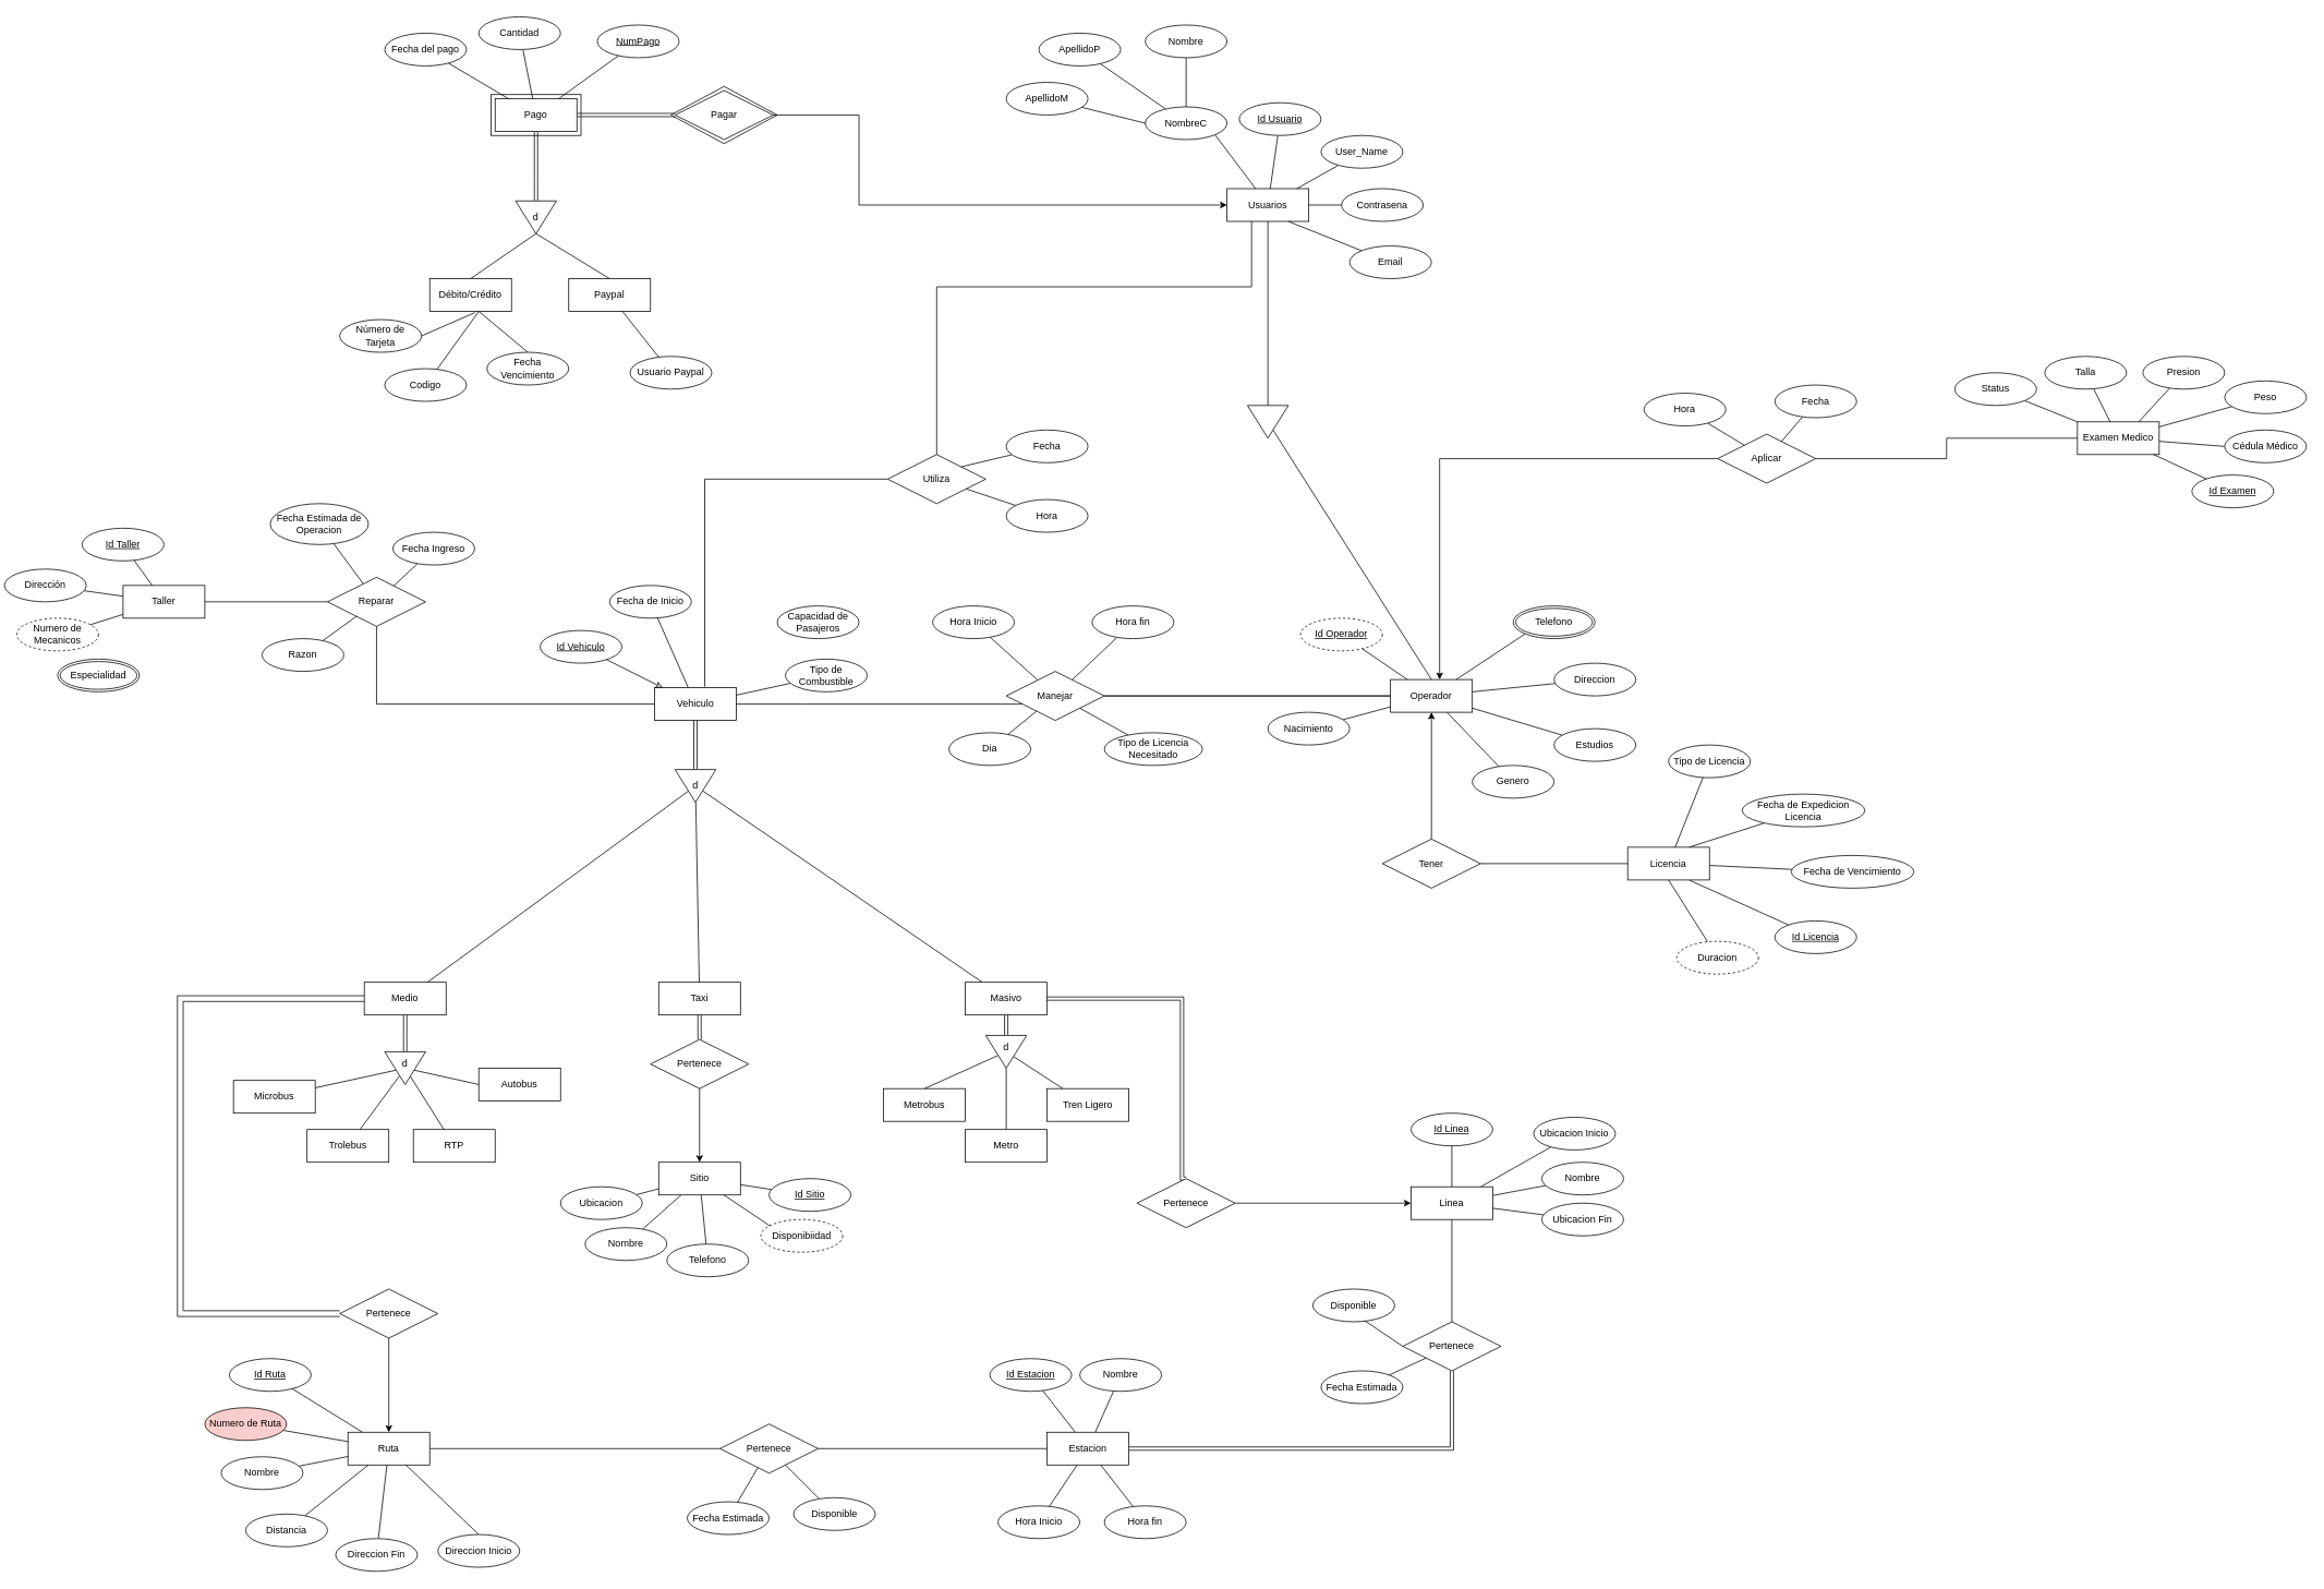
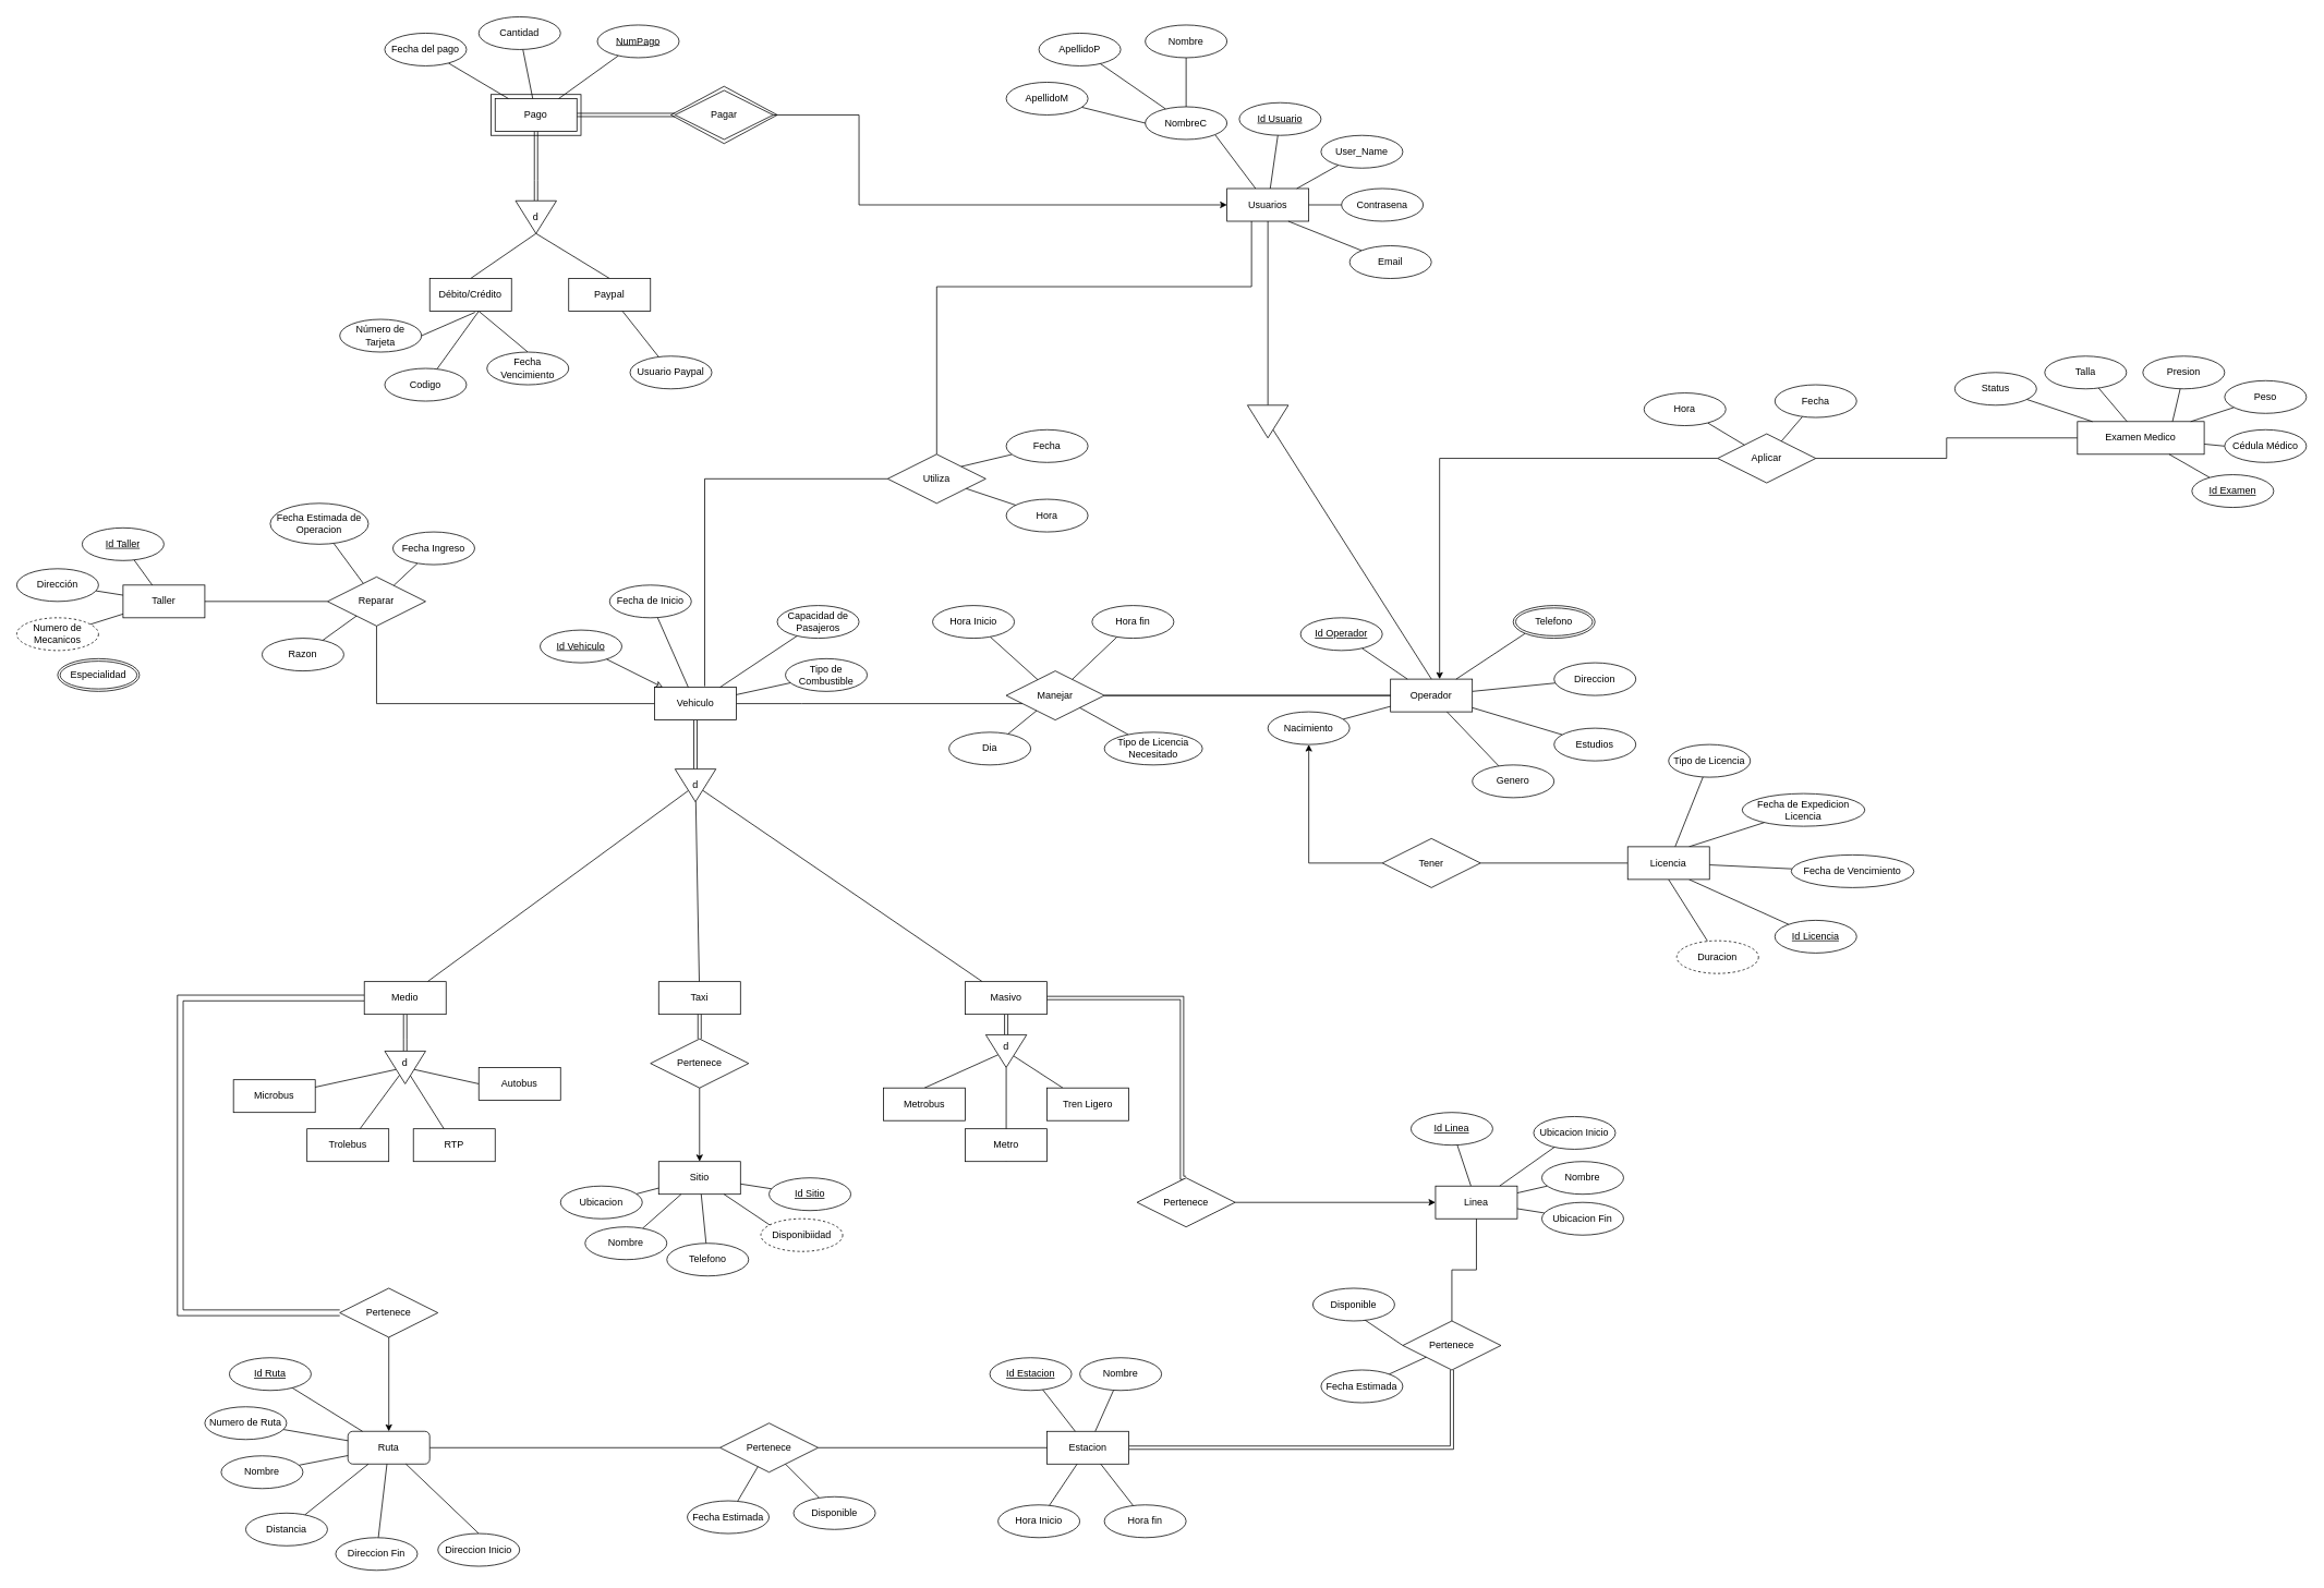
- <mxCell id="115" value="Examen Medico" style="whiteSpace=wrap;html=1;align=center;" parent="1" vertex="1"><mxGeometry x="2540" y="515" width="100" height="40" as="geometry" /></mxCell>
+ <mxCell id="115" value="Examen Medico" style="whiteSpace=wrap;html=1;align=center;" parent="1" vertex="1"><mxGeometry x="2540" y="515" width="155" height="40" as="geometry" /></mxCell>
- <mxCell id="16" value="Dirección" style="ellipse;whiteSpace=wrap;html=1;align=center;" parent="1" vertex="1"><mxGeometry x="5" y="695" width="100" height="40" as="geometry" /></mxCell>
+ <mxCell id="16" value="Dirección" style="ellipse;whiteSpace=wrap;html=1;align=center;" parent="1" vertex="1"><mxGeometry x="20" y="695" width="100" height="40" as="geometry" /></mxCell>
- <mxCell id="28" value="Id Operador" style="ellipse;whiteSpace=wrap;html=1;align=center;fontStyle=4;dashed=1;" parent="1" vertex="1"><mxGeometry x="1590" y="755" width="100" height="40" as="geometry" /></mxCell>
+ <mxCell id="28" value="Id Operador" style="ellipse;whiteSpace=wrap;html=1;align=center;fontStyle=4;" parent="1" vertex="1"><mxGeometry x="1590" y="755" width="100" height="40" as="geometry" /></mxCell>
+ <mxCell id="19" style="edgeStyle=none;rounded=0;orthogonalLoop=1;jettySize=auto;html=1;endArrow=none;endFill=0;" parent="1" source="20" target="7" edge="1"><mxGeometry relative="1" as="geometry" /></mxCell>
- <mxCell id="220" style="edgeStyle=orthogonalEdgeStyle;rounded=0;orthogonalLoop=1;jettySize=auto;html=1;endArrow=classic;endFill=1;" parent="1" source="221" target="25" edge="1"><mxGeometry relative="1" as="geometry" /></mxCell>
+ <mxCell id="220" style="edgeStyle=orthogonalEdgeStyle;rounded=0;orthogonalLoop=1;jettySize=auto;html=1;endArrow=classic;endFill=1;" parent="1" source="221" target="30" edge="1"><mxGeometry relative="1" as="geometry" /></mxCell>
- <mxCell id="89" value="Linea" style="whiteSpace=wrap;html=1;align=center;" parent="1" vertex="1"><mxGeometry x="1725" y="1450" width="100" height="40" as="geometry" /></mxCell>
+ <mxCell id="89" value="Linea" style="whiteSpace=wrap;html=1;align=center;" parent="1" vertex="1"><mxGeometry x="1755" y="1450" width="100" height="40" as="geometry" /></mxCell>
- <mxCell id="183" value="Numero de Ruta" style="ellipse;whiteSpace=wrap;html=1;align=center;fillColor=#f8cecc;" parent="1" vertex="1"><mxGeometry x="250" y="1720" width="100" height="40" as="geometry" /></mxCell>
+ <mxCell id="183" value="Numero de Ruta" style="ellipse;whiteSpace=wrap;html=1;align=center;" parent="1" vertex="1"><mxGeometry x="250" y="1720" width="100" height="40" as="geometry" /></mxCell>
- <mxCell id="66" value="Ruta" style="whiteSpace=wrap;html=1;align=center;" parent="1" vertex="1"><mxGeometry x="425" y="1750" width="100" height="40" as="geometry" /></mxCell>
+ <mxCell id="66" value="Ruta" style="whiteSpace=wrap;html=1;align=center;rounded=1;" parent="1" vertex="1"><mxGeometry x="425" y="1750" width="100" height="40" as="geometry" /></mxCell>
